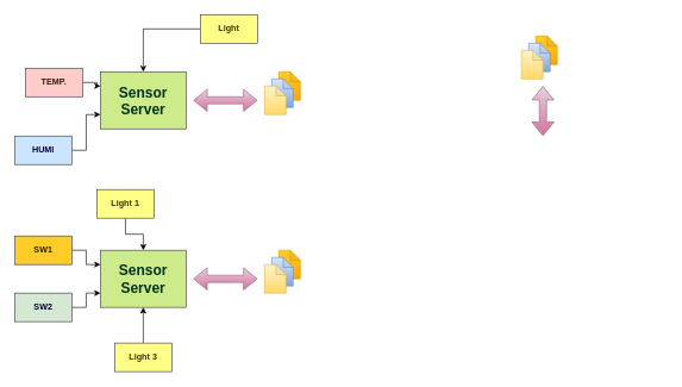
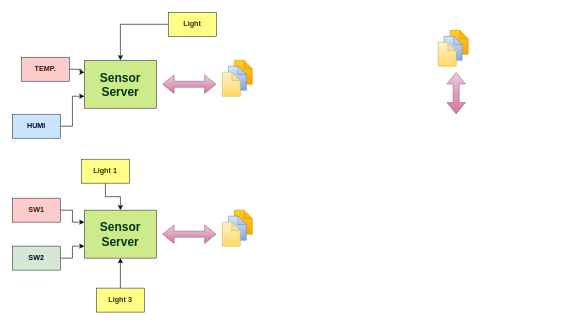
- <mxCell id="17" value="&lt;font color=&quot;#331a00&quot;&gt;SW1&lt;/font&gt;" style="rounded=0;whiteSpace=wrap;html=1;fontStyle=1;fillColor=#ffcd28;strokeColor=#36393d;" vertex="1" parent="1"><mxGeometry x="20" y="330" width="80" height="40" as="geometry" /></mxCell>
+ <mxCell id="17" value="&lt;font color=&quot;#331a00&quot;&gt;SW1&lt;/font&gt;" style="rounded=0;whiteSpace=wrap;html=1;fontStyle=1;fillColor=#ffcccc;strokeColor=#36393d;" vertex="1" parent="1"><mxGeometry x="20" y="330" width="80" height="40" as="geometry" /></mxCell>
